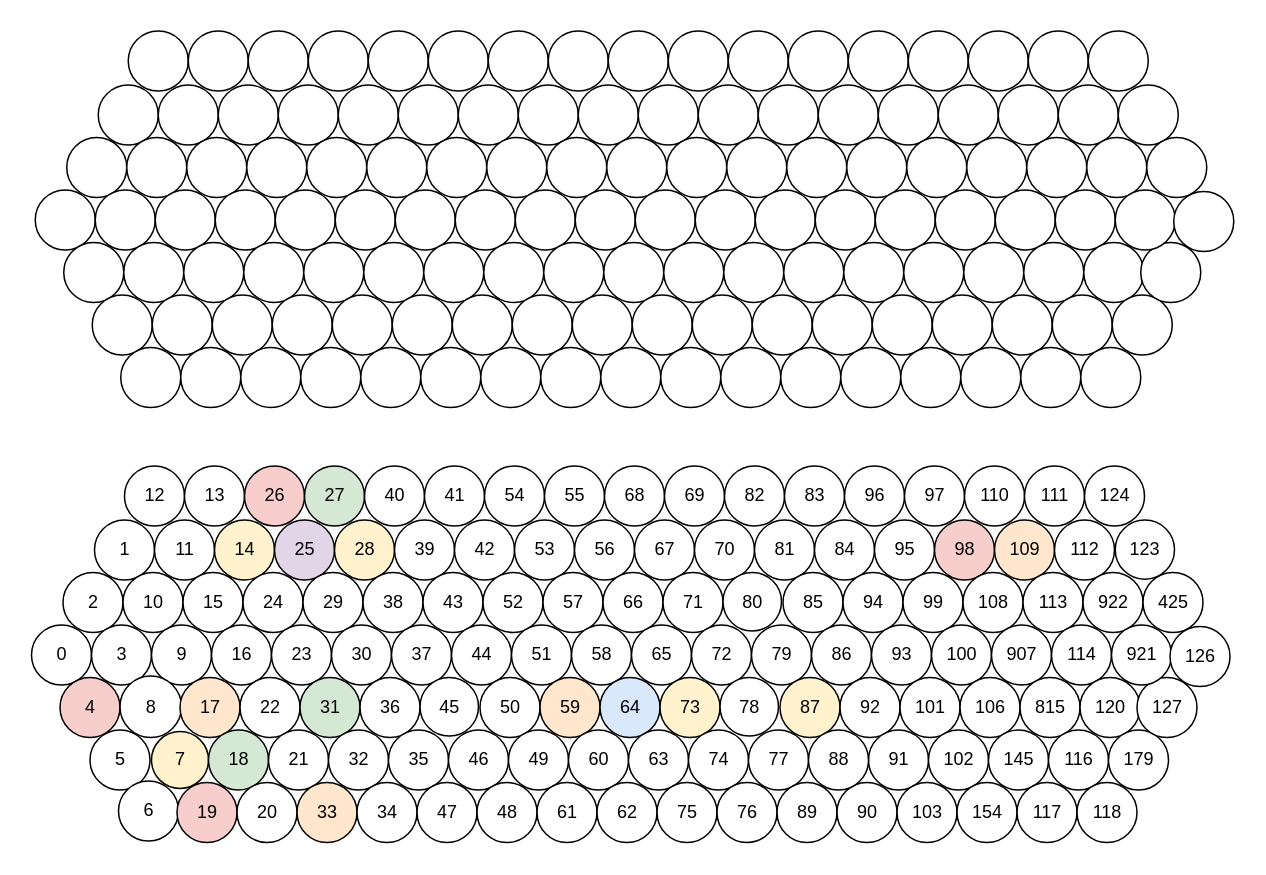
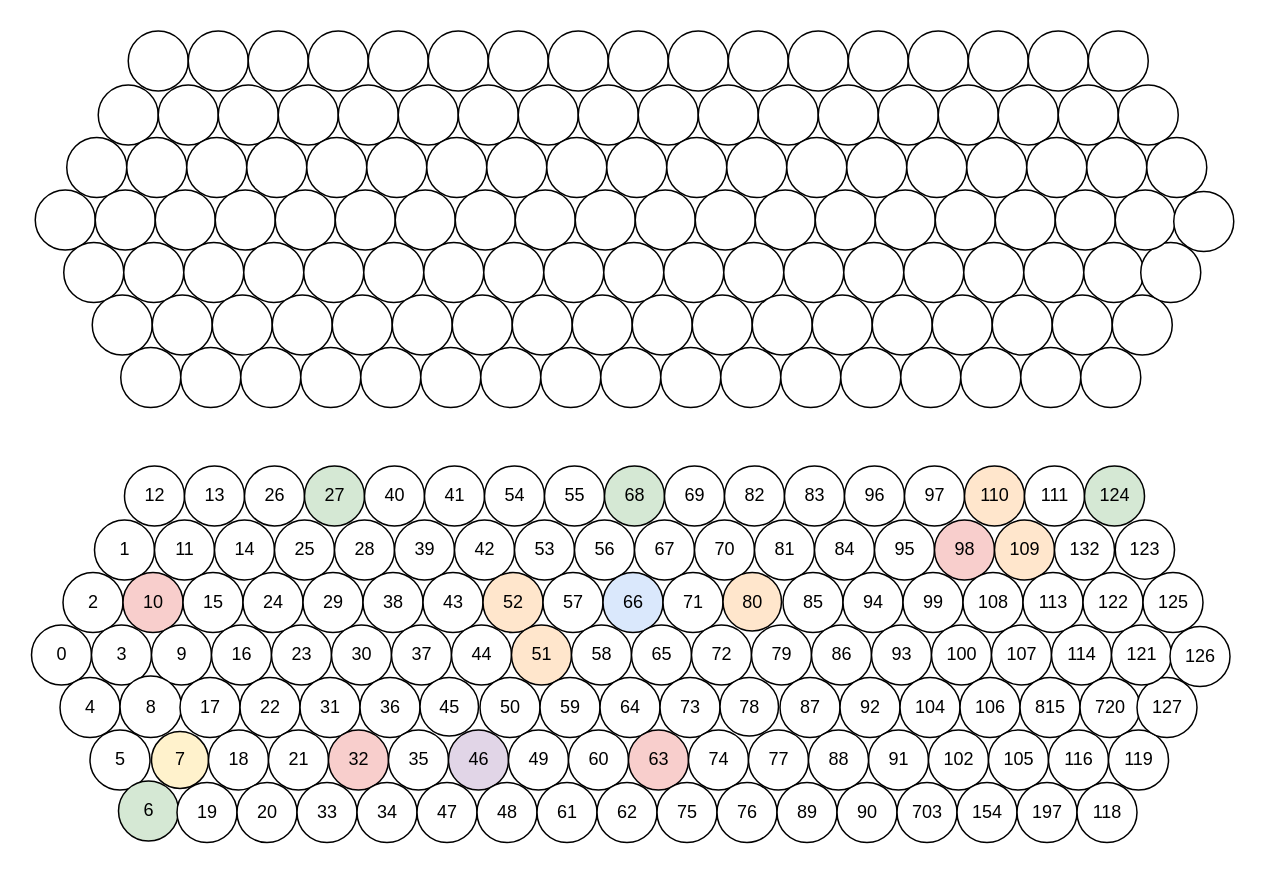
- <mxCell id="132" value="26" style="ellipse;whiteSpace=wrap;html=1;aspect=fixed;fillColor=#f8cecc;" parent="1" vertex="1"><mxGeometry x="162.5" y="310" width="40" height="40" as="geometry" /></mxCell>
+ <mxCell id="132" value="26" style="ellipse;whiteSpace=wrap;html=1;aspect=fixed;" parent="1" vertex="1"><mxGeometry x="162.5" y="310" width="40" height="40" as="geometry" /></mxCell>
- <mxCell id="138" value="68" style="ellipse;whiteSpace=wrap;html=1;aspect=fixed;" parent="1" vertex="1"><mxGeometry x="402.5" y="310" width="40" height="40" as="geometry" /></mxCell>
+ <mxCell id="138" value="68" style="ellipse;whiteSpace=wrap;html=1;aspect=fixed;fillColor=#d5e8d4;" parent="1" vertex="1"><mxGeometry x="402.5" y="310" width="40" height="40" as="geometry" /></mxCell>
- <mxCell id="144" value="110" style="ellipse;whiteSpace=wrap;html=1;aspect=fixed;" parent="1" vertex="1"><mxGeometry x="642.5" y="310" width="40" height="40" as="geometry" /></mxCell>
+ <mxCell id="144" value="110" style="ellipse;whiteSpace=wrap;html=1;aspect=fixed;fillColor=#ffe6cc;" parent="1" vertex="1"><mxGeometry x="642.5" y="310" width="40" height="40" as="geometry" /></mxCell>
- <mxCell id="162" value="124" style="ellipse;whiteSpace=wrap;html=1;aspect=fixed;" parent="1" vertex="1"><mxGeometry x="722.5" y="310" width="40" height="40" as="geometry" /></mxCell>
+ <mxCell id="162" value="124" style="ellipse;whiteSpace=wrap;html=1;aspect=fixed;fillColor=#d5e8d4;" parent="1" vertex="1"><mxGeometry x="722.5" y="310" width="40" height="40" as="geometry" /></mxCell>
- <mxCell id="148" value="14" style="ellipse;whiteSpace=wrap;html=1;aspect=fixed;fillColor=#fff2cc;" parent="1" vertex="1"><mxGeometry x="142.5" y="346" width="40" height="40" as="geometry" /></mxCell>
+ <mxCell id="148" value="14" style="ellipse;whiteSpace=wrap;html=1;aspect=fixed;" parent="1" vertex="1"><mxGeometry x="142.5" y="346" width="40" height="40" as="geometry" /></mxCell>
- <mxCell id="149" value="25" style="ellipse;whiteSpace=wrap;html=1;aspect=fixed;fillColor=#e1d5e7;" parent="1" vertex="1"><mxGeometry x="182.5" y="346" width="40" height="40" as="geometry" /></mxCell>
+ <mxCell id="149" value="25" style="ellipse;whiteSpace=wrap;html=1;aspect=fixed;" parent="1" vertex="1"><mxGeometry x="182.5" y="346" width="40" height="40" as="geometry" /></mxCell>
- <mxCell id="150" value="28" style="ellipse;whiteSpace=wrap;html=1;aspect=fixed;fillColor=#fff2cc;" parent="1" vertex="1"><mxGeometry x="222.5" y="346" width="40" height="40" as="geometry" /></mxCell>
+ <mxCell id="150" value="28" style="ellipse;whiteSpace=wrap;html=1;aspect=fixed;" parent="1" vertex="1"><mxGeometry x="222.5" y="346" width="40" height="40" as="geometry" /></mxCell>
- <mxCell id="163" value="112" style="ellipse;whiteSpace=wrap;html=1;aspect=fixed;" parent="1" vertex="1"><mxGeometry x="702.5" y="346" width="40" height="40" as="geometry" /></mxCell>
+ <mxCell id="163" value="132" style="ellipse;whiteSpace=wrap;html=1;aspect=fixed;" parent="1" vertex="1"><mxGeometry x="702.5" y="346" width="40" height="40" as="geometry" /></mxCell>
- <mxCell id="165" value="10" style="ellipse;whiteSpace=wrap;html=1;aspect=fixed;" parent="1" vertex="1"><mxGeometry x="81.5" y="381" width="40" height="40" as="geometry" /></mxCell>
+ <mxCell id="165" value="10" style="ellipse;whiteSpace=wrap;html=1;aspect=fixed;fillColor=#f8cecc;" parent="1" vertex="1"><mxGeometry x="81.5" y="381" width="40" height="40" as="geometry" /></mxCell>
- <mxCell id="171" value="52" style="ellipse;whiteSpace=wrap;html=1;aspect=fixed;" parent="1" vertex="1"><mxGeometry x="321.5" y="381" width="40" height="40" as="geometry" /></mxCell>
+ <mxCell id="171" value="52" style="ellipse;whiteSpace=wrap;html=1;aspect=fixed;fillColor=#ffe6cc;" parent="1" vertex="1"><mxGeometry x="321.5" y="381" width="40" height="40" as="geometry" /></mxCell>
- <mxCell id="173" value="66" style="ellipse;whiteSpace=wrap;html=1;aspect=fixed;" parent="1" vertex="1"><mxGeometry x="401.5" y="381" width="40" height="40" as="geometry" /></mxCell>
+ <mxCell id="173" value="66" style="ellipse;whiteSpace=wrap;html=1;aspect=fixed;fillColor=#dae8fc;" parent="1" vertex="1"><mxGeometry x="401.5" y="381" width="40" height="40" as="geometry" /></mxCell>
- <mxCell id="175" value="80" style="ellipse;whiteSpace=wrap;html=1;aspect=fixed;" parent="1" vertex="1"><mxGeometry x="481.5" y="381" width="39" height="39" as="geometry" /></mxCell>
+ <mxCell id="175" value="80" style="ellipse;whiteSpace=wrap;html=1;aspect=fixed;fillColor=#ffe6cc;" parent="1" vertex="1"><mxGeometry x="481.5" y="381" width="39" height="39" as="geometry" /></mxCell>
- <mxCell id="249" value="922" style="ellipse;whiteSpace=wrap;html=1;aspect=fixed;" parent="1" vertex="1"><mxGeometry x="721.5" y="381" width="40" height="40" as="geometry" /></mxCell>
+ <mxCell id="249" value="122" style="ellipse;whiteSpace=wrap;html=1;aspect=fixed;" parent="1" vertex="1"><mxGeometry x="721.5" y="381" width="40" height="40" as="geometry" /></mxCell>
- <mxCell id="253" value="425" style="ellipse;whiteSpace=wrap;html=1;aspect=fixed;" parent="1" vertex="1"><mxGeometry x="761.5" y="381" width="40" height="40" as="geometry" /></mxCell>
+ <mxCell id="253" value="125" style="ellipse;whiteSpace=wrap;html=1;aspect=fixed;" parent="1" vertex="1"><mxGeometry x="761.5" y="381" width="40" height="40" as="geometry" /></mxCell>
- <mxCell id="189" value="51" style="ellipse;whiteSpace=wrap;html=1;aspect=fixed;" parent="1" vertex="1"><mxGeometry x="340.5" y="416" width="40" height="40" as="geometry" /></mxCell>
+ <mxCell id="189" value="51" style="ellipse;whiteSpace=wrap;html=1;aspect=fixed;fillColor=#ffe6cc;" parent="1" vertex="1"><mxGeometry x="340.5" y="416" width="40" height="40" as="geometry" /></mxCell>
- <mxCell id="197" value="907" style="ellipse;whiteSpace=wrap;html=1;aspect=fixed;" parent="1" vertex="1"><mxGeometry x="660.5" y="416" width="40" height="40" as="geometry" /></mxCell>
+ <mxCell id="197" value="107" style="ellipse;whiteSpace=wrap;html=1;aspect=fixed;" parent="1" vertex="1"><mxGeometry x="660.5" y="416" width="40" height="40" as="geometry" /></mxCell>
- <mxCell id="255" value="921" style="ellipse;whiteSpace=wrap;html=1;aspect=fixed;" parent="1" vertex="1"><mxGeometry x="740.5" y="416" width="40" height="40" as="geometry" /></mxCell>
+ <mxCell id="255" value="121" style="ellipse;whiteSpace=wrap;html=1;aspect=fixed;" parent="1" vertex="1"><mxGeometry x="740.5" y="416" width="40" height="40" as="geometry" /></mxCell>
- <mxCell id="198" value="4" style="ellipse;whiteSpace=wrap;html=1;aspect=fixed;fillColor=#f8cecc;" parent="1" vertex="1"><mxGeometry x="39.5" y="451" width="40" height="40" as="geometry" /></mxCell>
+ <mxCell id="198" value="4" style="ellipse;whiteSpace=wrap;html=1;aspect=fixed;" parent="1" vertex="1"><mxGeometry x="39.5" y="451" width="40" height="40" as="geometry" /></mxCell>
- <mxCell id="200" value="17" style="ellipse;whiteSpace=wrap;html=1;aspect=fixed;fillColor=#ffe6cc;" parent="1" vertex="1"><mxGeometry x="119.5" y="451" width="40" height="40" as="geometry" /></mxCell>
+ <mxCell id="200" value="17" style="ellipse;whiteSpace=wrap;html=1;aspect=fixed;" parent="1" vertex="1"><mxGeometry x="119.5" y="451" width="40" height="40" as="geometry" /></mxCell>
- <mxCell id="202" value="31" style="ellipse;whiteSpace=wrap;html=1;aspect=fixed;fillColor=#d5e8d4;" parent="1" vertex="1"><mxGeometry x="199.5" y="451" width="40" height="40" as="geometry" /></mxCell>
+ <mxCell id="202" value="31" style="ellipse;whiteSpace=wrap;html=1;aspect=fixed;" parent="1" vertex="1"><mxGeometry x="199.5" y="451" width="40" height="40" as="geometry" /></mxCell>
- <mxCell id="206" value="59" style="ellipse;whiteSpace=wrap;html=1;aspect=fixed;fillColor=#ffe6cc;" parent="1" vertex="1"><mxGeometry x="359.5" y="451" width="40" height="40" as="geometry" /></mxCell>
+ <mxCell id="206" value="59" style="ellipse;whiteSpace=wrap;html=1;aspect=fixed;" parent="1" vertex="1"><mxGeometry x="359.5" y="451" width="40" height="40" as="geometry" /></mxCell>
- <mxCell id="207" value="64" style="ellipse;whiteSpace=wrap;html=1;aspect=fixed;fillColor=#dae8fc;" parent="1" vertex="1"><mxGeometry x="399.5" y="451" width="40" height="40" as="geometry" /></mxCell>
+ <mxCell id="207" value="64" style="ellipse;whiteSpace=wrap;html=1;aspect=fixed;" parent="1" vertex="1"><mxGeometry x="399.5" y="451" width="40" height="40" as="geometry" /></mxCell>
- <mxCell id="208" value="73" style="ellipse;whiteSpace=wrap;html=1;aspect=fixed;fillColor=#fff2cc;" parent="1" vertex="1"><mxGeometry x="439.5" y="451" width="40" height="40" as="geometry" /></mxCell>
+ <mxCell id="208" value="73" style="ellipse;whiteSpace=wrap;html=1;aspect=fixed;" parent="1" vertex="1"><mxGeometry x="439.5" y="451" width="40" height="40" as="geometry" /></mxCell>
- <mxCell id="210" value="87" style="ellipse;whiteSpace=wrap;html=1;aspect=fixed;fillColor=#fff2cc;" parent="1" vertex="1"><mxGeometry x="519.5" y="451" width="40" height="40" as="geometry" /></mxCell>
+ <mxCell id="210" value="87" style="ellipse;whiteSpace=wrap;html=1;aspect=fixed;" parent="1" vertex="1"><mxGeometry x="519.5" y="451" width="40" height="40" as="geometry" /></mxCell>
- <mxCell id="212" value="101" style="ellipse;whiteSpace=wrap;html=1;aspect=fixed;" parent="1" vertex="1"><mxGeometry x="599.5" y="451" width="40" height="40" as="geometry" /></mxCell>
+ <mxCell id="212" value="104" style="ellipse;whiteSpace=wrap;html=1;aspect=fixed;" parent="1" vertex="1"><mxGeometry x="599.5" y="451" width="40" height="40" as="geometry" /></mxCell>
- <mxCell id="251" value="120" style="ellipse;whiteSpace=wrap;html=1;aspect=fixed;" parent="1" vertex="1"><mxGeometry x="719.5" y="451" width="40" height="40" as="geometry" /></mxCell>
+ <mxCell id="251" value="720" style="ellipse;whiteSpace=wrap;html=1;aspect=fixed;" parent="1" vertex="1"><mxGeometry x="719.5" y="451" width="40" height="40" as="geometry" /></mxCell>
- <mxCell id="217" value="18" style="ellipse;whiteSpace=wrap;html=1;aspect=fixed;fillColor=#d5e8d4;" parent="1" vertex="1"><mxGeometry x="138.5" y="486" width="40" height="40" as="geometry" /></mxCell>
+ <mxCell id="217" value="18" style="ellipse;whiteSpace=wrap;html=1;aspect=fixed;" parent="1" vertex="1"><mxGeometry x="138.5" y="486" width="40" height="40" as="geometry" /></mxCell>
- <mxCell id="219" value="32" style="ellipse;whiteSpace=wrap;html=1;aspect=fixed;" parent="1" vertex="1"><mxGeometry x="218.5" y="486" width="40" height="40" as="geometry" /></mxCell>
+ <mxCell id="219" value="32" style="ellipse;whiteSpace=wrap;html=1;aspect=fixed;fillColor=#f8cecc;" parent="1" vertex="1"><mxGeometry x="218.5" y="486" width="40" height="40" as="geometry" /></mxCell>
- <mxCell id="221" value="46" style="ellipse;whiteSpace=wrap;html=1;aspect=fixed;" parent="1" vertex="1"><mxGeometry x="298.5" y="486" width="40" height="40" as="geometry" /></mxCell>
+ <mxCell id="221" value="46" style="ellipse;whiteSpace=wrap;html=1;aspect=fixed;fillColor=#e1d5e7;" parent="1" vertex="1"><mxGeometry x="298.5" y="486" width="40" height="40" as="geometry" /></mxCell>
- <mxCell id="224" value="63" style="ellipse;whiteSpace=wrap;html=1;aspect=fixed;" parent="1" vertex="1"><mxGeometry x="418.5" y="486" width="40" height="40" as="geometry" /></mxCell>
+ <mxCell id="224" value="63" style="ellipse;whiteSpace=wrap;html=1;aspect=fixed;fillColor=#f8cecc;" parent="1" vertex="1"><mxGeometry x="418.5" y="486" width="40" height="40" as="geometry" /></mxCell>
- <mxCell id="229" value="145" style="ellipse;whiteSpace=wrap;html=1;aspect=fixed;" parent="1" vertex="1"><mxGeometry x="658.5" y="486" width="40" height="40" as="geometry" /></mxCell>
+ <mxCell id="229" value="105" style="ellipse;whiteSpace=wrap;html=1;aspect=fixed;" parent="1" vertex="1"><mxGeometry x="658.5" y="486" width="40" height="40" as="geometry" /></mxCell>
- <mxCell id="252" value="179" style="ellipse;whiteSpace=wrap;html=1;aspect=fixed;" parent="1" vertex="1"><mxGeometry x="738.5" y="486" width="40" height="40" as="geometry" /></mxCell>
+ <mxCell id="252" value="119" style="ellipse;whiteSpace=wrap;html=1;aspect=fixed;" parent="1" vertex="1"><mxGeometry x="738.5" y="486" width="40" height="40" as="geometry" /></mxCell>
- <mxCell id="231" value="6" style="ellipse;whiteSpace=wrap;html=1;aspect=fixed;" parent="1" vertex="1"><mxGeometry x="78.5" y="520" width="40" height="40" as="geometry" /></mxCell>
+ <mxCell id="231" value="6" style="ellipse;whiteSpace=wrap;html=1;aspect=fixed;fillColor=#d5e8d4;" parent="1" vertex="1"><mxGeometry x="78.5" y="520" width="40" height="40" as="geometry" /></mxCell>
- <mxCell id="232" value="19" style="ellipse;whiteSpace=wrap;html=1;aspect=fixed;fillColor=#f8cecc;" parent="1" vertex="1"><mxGeometry x="117.5" y="521" width="40" height="40" as="geometry" /></mxCell>
+ <mxCell id="232" value="19" style="ellipse;whiteSpace=wrap;html=1;aspect=fixed;" parent="1" vertex="1"><mxGeometry x="117.5" y="521" width="40" height="40" as="geometry" /></mxCell>
- <mxCell id="234" value="33" style="ellipse;whiteSpace=wrap;html=1;aspect=fixed;fillColor=#ffe6cc;" parent="1" vertex="1"><mxGeometry x="197.5" y="521" width="40" height="40" as="geometry" /></mxCell>
+ <mxCell id="234" value="33" style="ellipse;whiteSpace=wrap;html=1;aspect=fixed;" parent="1" vertex="1"><mxGeometry x="197.5" y="521" width="40" height="40" as="geometry" /></mxCell>
- <mxCell id="244" value="103" style="ellipse;whiteSpace=wrap;html=1;aspect=fixed;" parent="1" vertex="1"><mxGeometry x="597.5" y="521" width="40" height="40" as="geometry" /></mxCell>
+ <mxCell id="244" value="703" style="ellipse;whiteSpace=wrap;html=1;aspect=fixed;" parent="1" vertex="1"><mxGeometry x="597.5" y="521" width="40" height="40" as="geometry" /></mxCell>
- <mxCell id="246" value="117" style="ellipse;whiteSpace=wrap;html=1;aspect=fixed;" parent="1" vertex="1"><mxGeometry x="677.5" y="521" width="40" height="40" as="geometry" /></mxCell>
+ <mxCell id="246" value="197" style="ellipse;whiteSpace=wrap;html=1;aspect=fixed;" parent="1" vertex="1"><mxGeometry x="677.5" y="521" width="40" height="40" as="geometry" /></mxCell>
